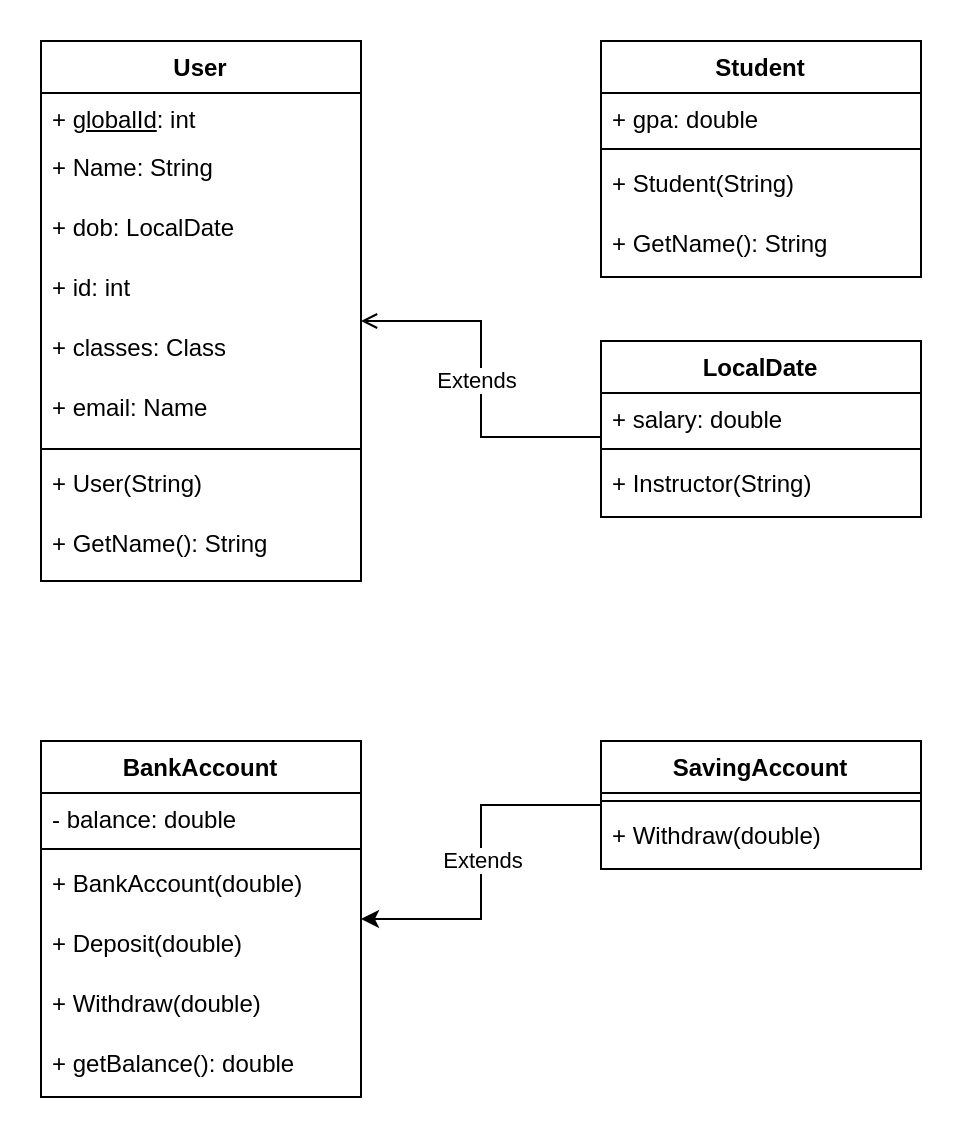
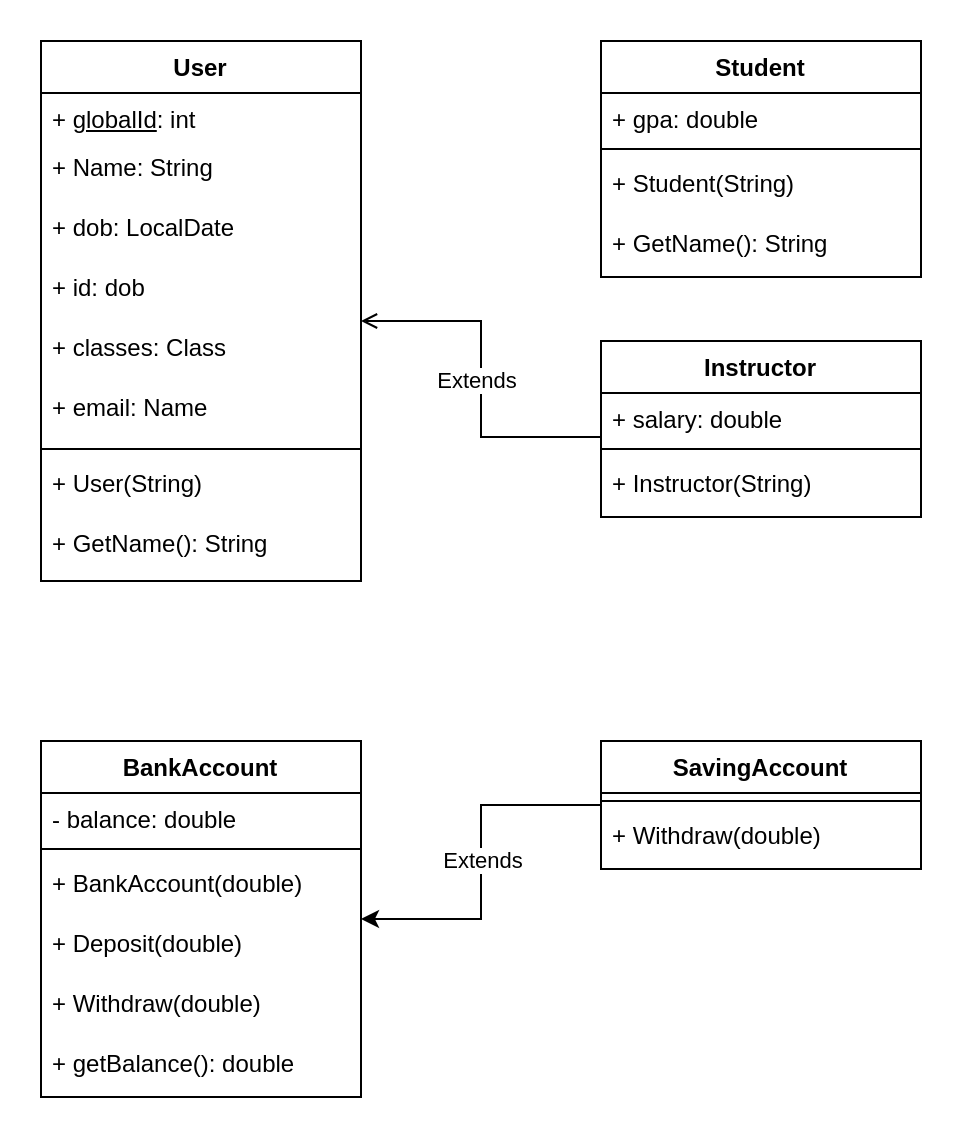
- <mxCell id="6" value="+ id: int" style="text;strokeColor=none;fillColor=none;align=left;verticalAlign=top;spacingLeft=4;spacingRight=4;overflow=hidden;rotatable=0;points=[[0,0.5],[1,0.5]];portConstraint=eastwest;whiteSpace=wrap;html=1;" vertex="1" parent="2"><mxGeometry y="110" width="160" height="30" as="geometry" /></mxCell>
+ <mxCell id="6" value="+ id: dob" style="text;strokeColor=none;fillColor=none;align=left;verticalAlign=top;spacingLeft=4;spacingRight=4;overflow=hidden;rotatable=0;points=[[0,0.5],[1,0.5]];portConstraint=eastwest;whiteSpace=wrap;html=1;" vertex="1" parent="2"><mxGeometry y="110" width="160" height="30" as="geometry" /></mxCell>
- <mxCell id="17" value="LocalDate" style="swimlane;fontStyle=1;align=center;verticalAlign=top;childLayout=stackLayout;horizontal=1;startSize=26;horizontalStack=0;resizeParent=1;resizeParentMax=0;resizeLast=0;collapsible=1;marginBottom=0;whiteSpace=wrap;html=1;" vertex="1" parent="1"><mxGeometry x="300" y="170" width="160" height="88" as="geometry"><mxRectangle x="160" y="90" width="100" height="30" as="alternateBounds" /></mxGeometry></mxCell>
+ <mxCell id="17" value="Instructor" style="swimlane;fontStyle=1;align=center;verticalAlign=top;childLayout=stackLayout;horizontal=1;startSize=26;horizontalStack=0;resizeParent=1;resizeParentMax=0;resizeLast=0;collapsible=1;marginBottom=0;whiteSpace=wrap;html=1;" vertex="1" parent="1"><mxGeometry x="300" y="170" width="160" height="88" as="geometry"><mxRectangle x="160" y="90" width="100" height="30" as="alternateBounds" /></mxGeometry></mxCell>
